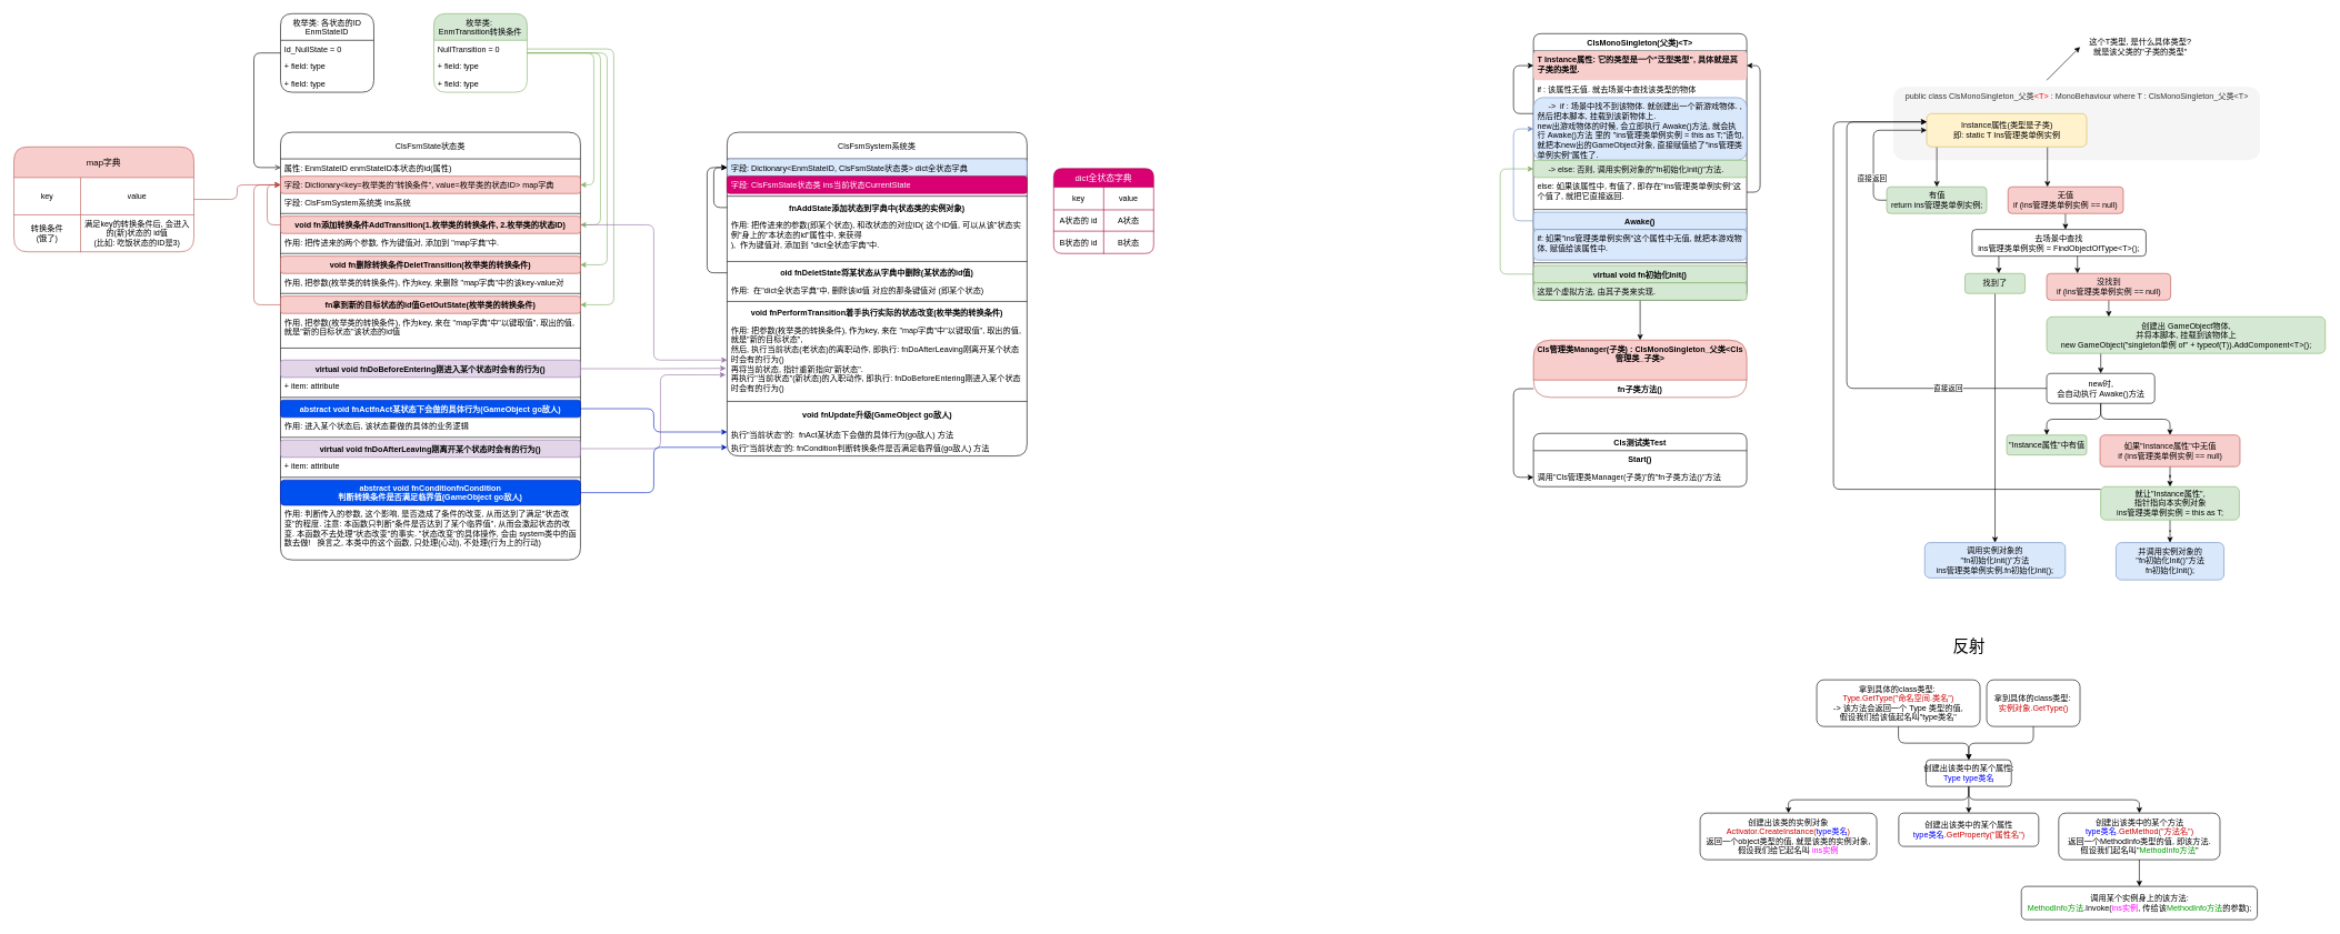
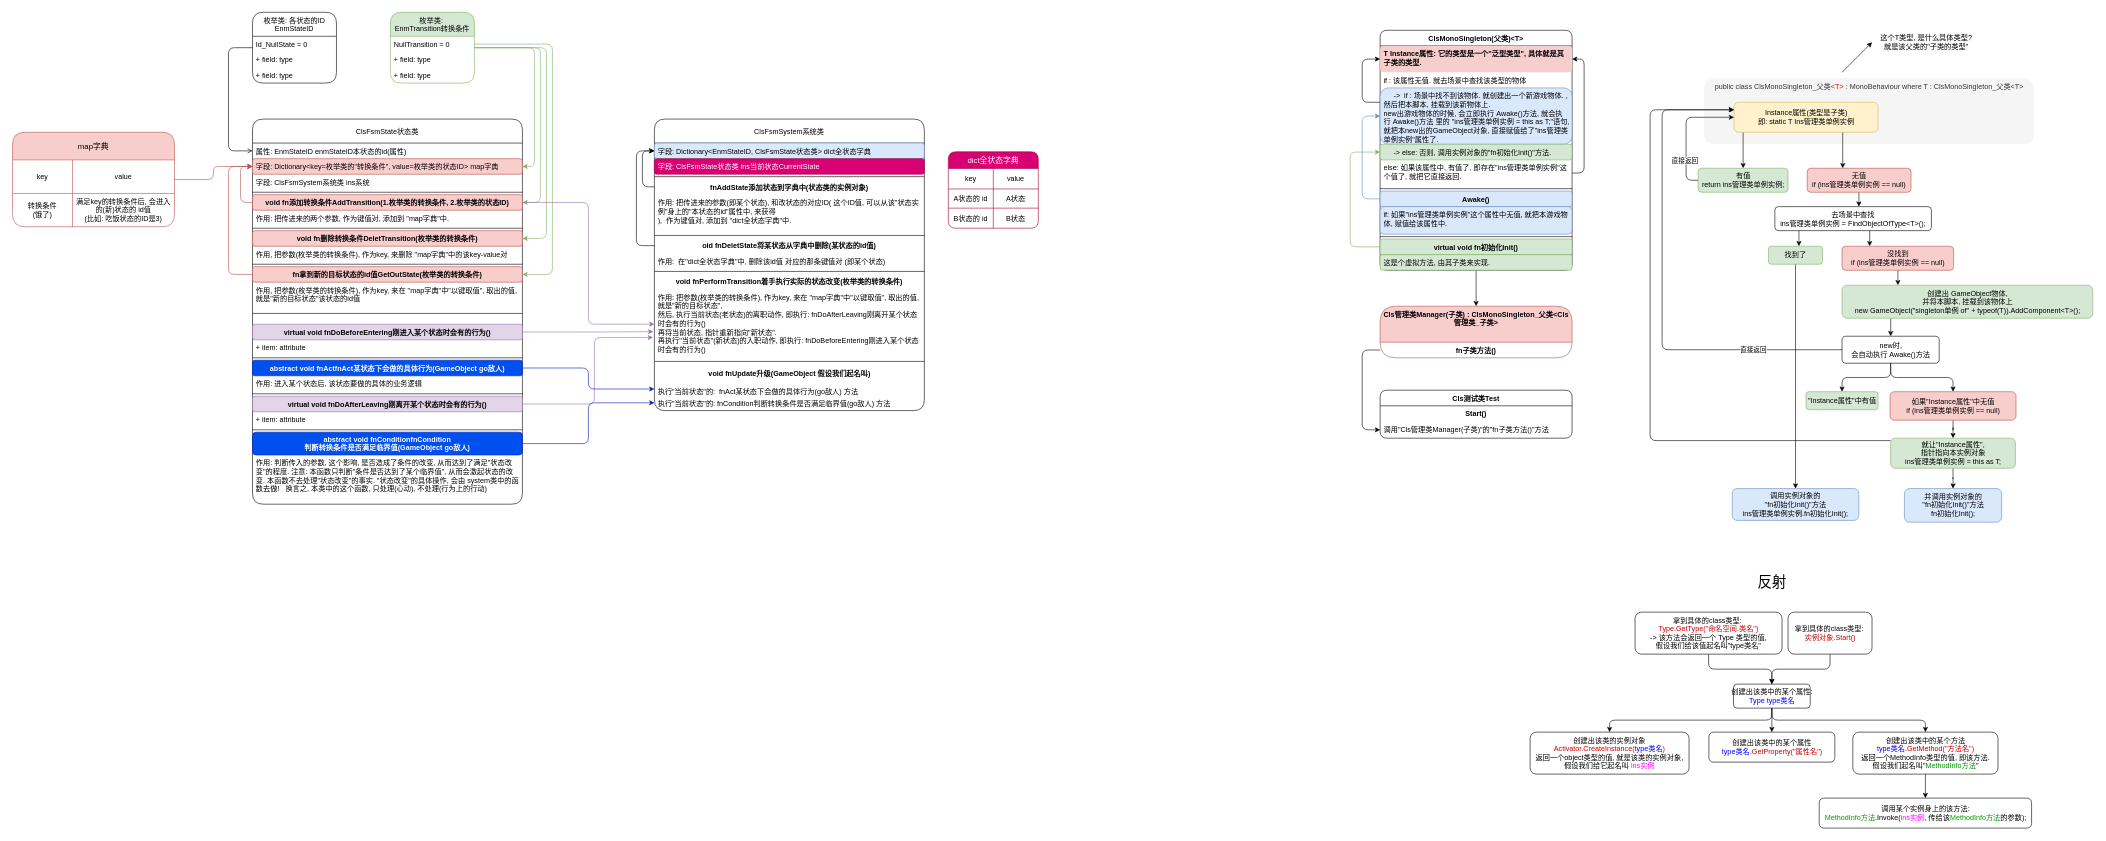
- <mxCell id="127" value="void fnUpdate升级(GameObject go敌人)" style="text;strokeColor=none;fillColor=none;html=1;fontSize=12;fontStyle=1;verticalAlign=middle;align=center;" vertex="1" parent="112"><mxGeometry y="408" width="450" height="32" as="geometry" /></mxCell>
+ <mxCell id="127" value="void fnUpdate升级(GameObject 假设我们起名叫)" style="text;strokeColor=none;fillColor=none;html=1;fontSize=12;fontStyle=1;verticalAlign=middle;align=center;" vertex="1" parent="112"><mxGeometry y="408" width="450" height="32" as="geometry" /></mxCell>
- <mxCell id="61" value="&lt;div&gt;拿到具体的class类型:&amp;nbsp;&lt;br&gt;&lt;font color=&quot;#cc0000&quot;&gt;实例对象.GetType()&lt;/font&gt;&lt;br&gt;&lt;/div&gt;" style="html=1;verticalAlign=middle;rounded=1;fillColor=none;" parent="1" vertex="1"><mxGeometry x="2979.86" y="1020" width="140" height="70" as="geometry" /></mxCell>
+ <mxCell id="61" value="&lt;div&gt;拿到具体的class类型:&amp;nbsp;&lt;br&gt;&lt;font color=&quot;#cc0000&quot;&gt;实例对象.Start()&lt;/font&gt;&lt;br&gt;&lt;/div&gt;" style="html=1;verticalAlign=middle;rounded=1;fillColor=none;" parent="1" vertex="1"><mxGeometry x="2979.86" y="1020" width="140" height="70" as="geometry" /></mxCell>
